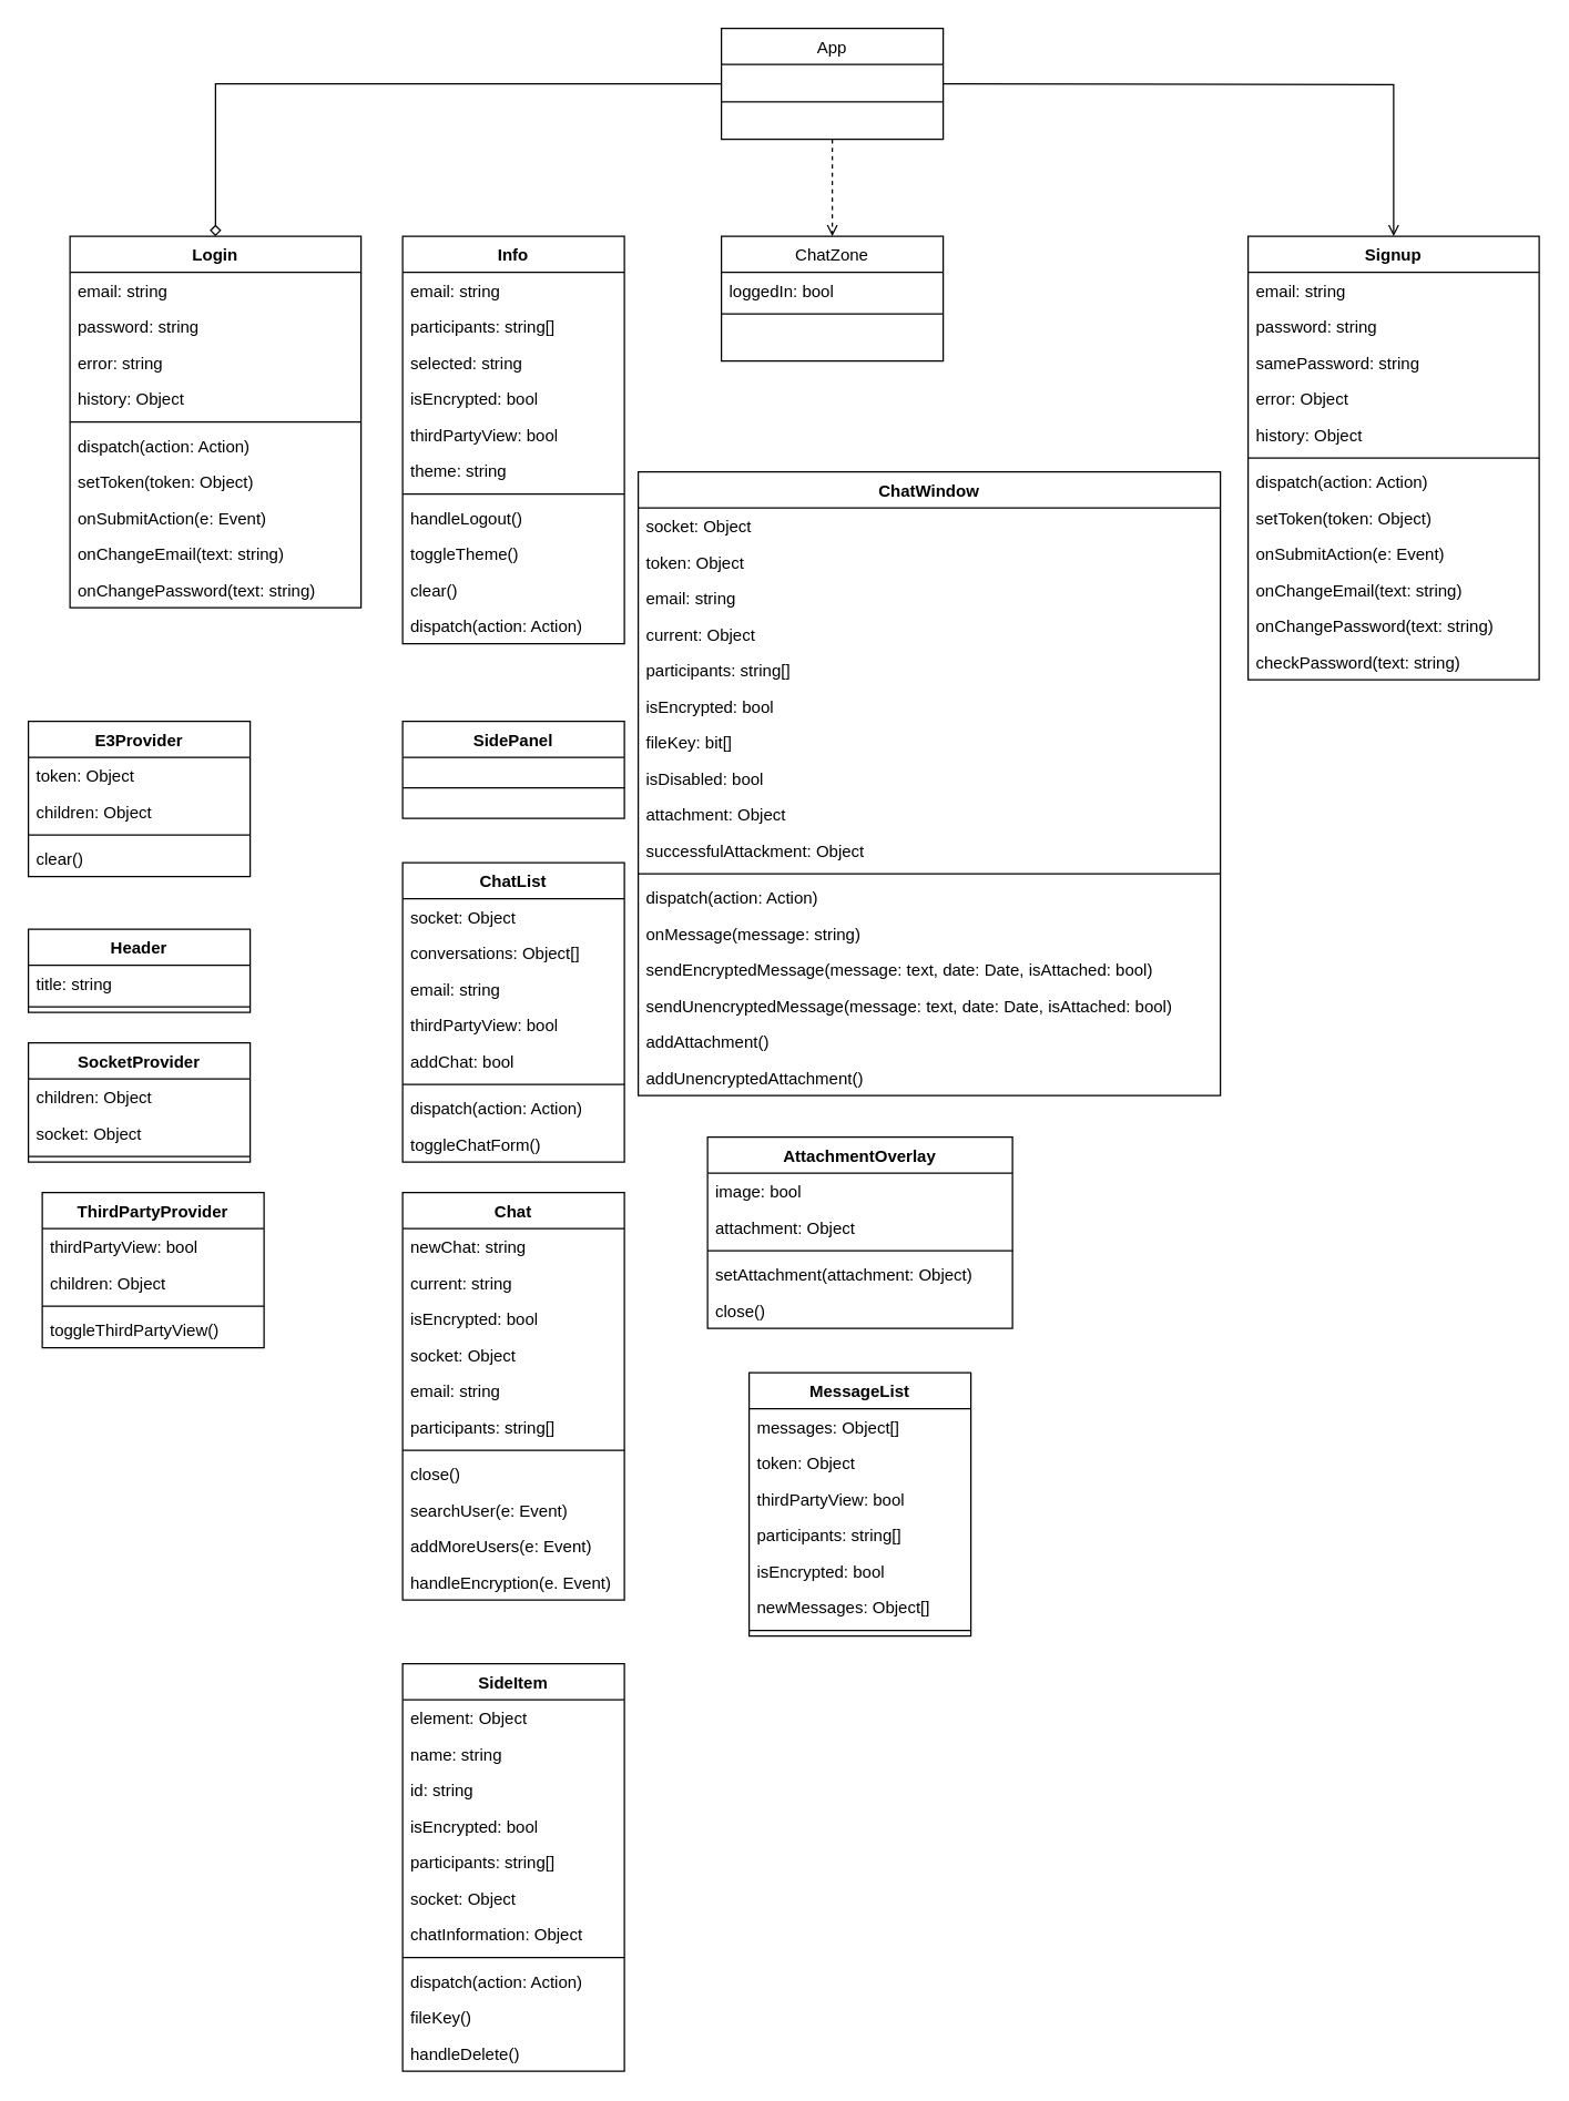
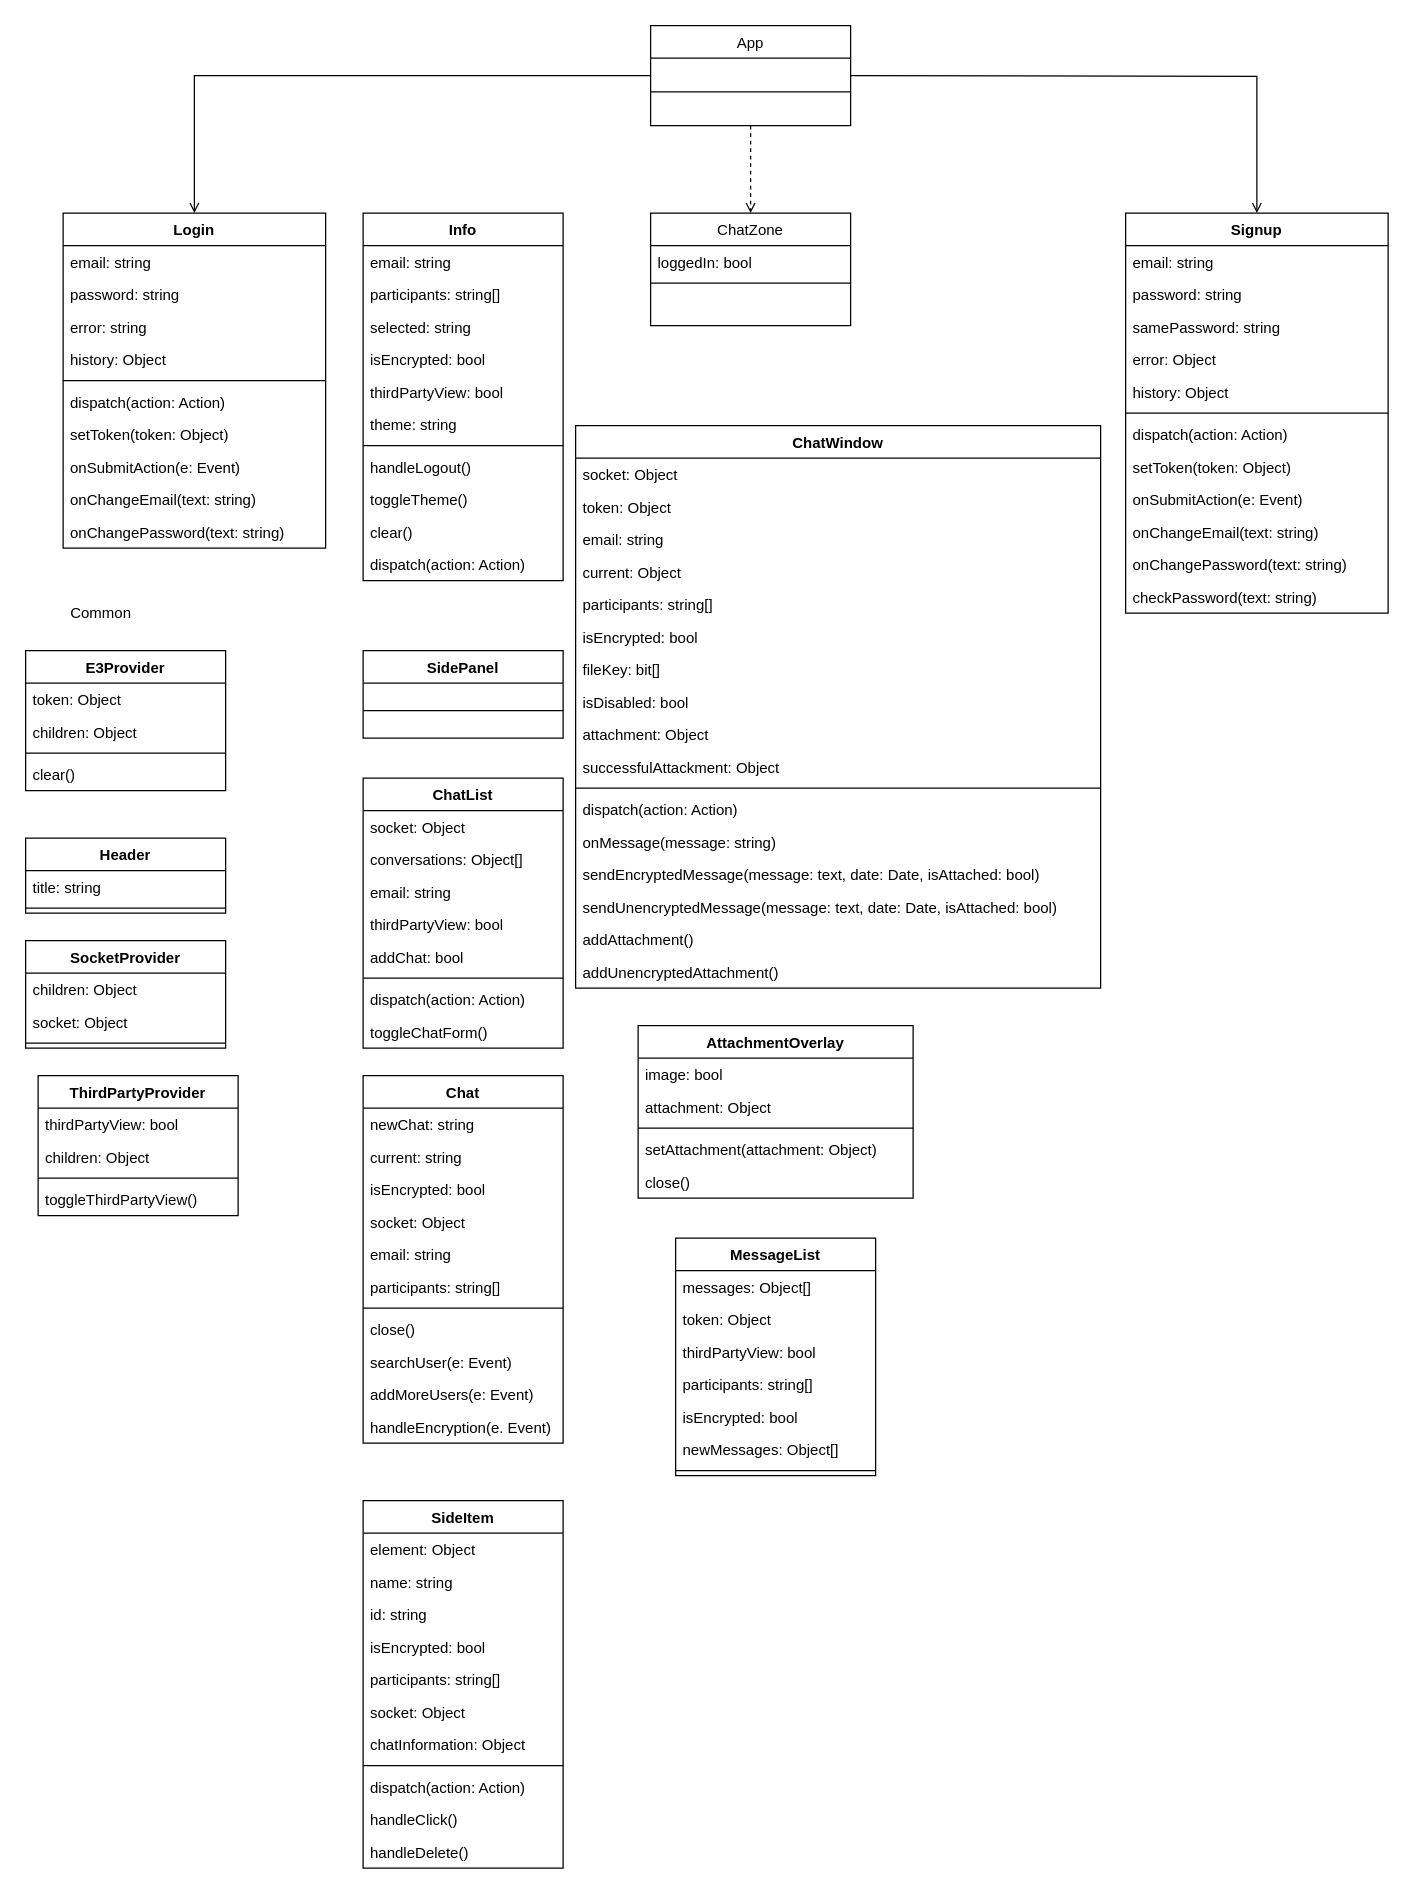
- <mxCell id="32" value="" style="endArrow=diamond;html=1;edgeStyle=orthogonalEdgeStyle;exitX=0;exitY=0.5;exitDx=0;exitDy=0;rounded=0;endFill=0;entryX=0.5;entryY=0;entryDx=0;entryDy=0;" edge="1" parent="1" source="2" target="8"><mxGeometry relative="1" as="geometry"><mxPoint x="330" y="59.5" as="sourcePoint" /><mxPoint x="480" y="160" as="targetPoint" /></mxGeometry></mxCell>
+ <mxCell id="32" value="" style="endArrow=open;html=1;edgeStyle=orthogonalEdgeStyle;exitX=0;exitY=0.5;exitDx=0;exitDy=0;rounded=0;endFill=0;entryX=0.5;entryY=0;entryDx=0;entryDy=0;" edge="1" parent="1" source="2" target="8"><mxGeometry relative="1" as="geometry"><mxPoint x="330" y="59.5" as="sourcePoint" /><mxPoint x="480" y="160" as="targetPoint" /></mxGeometry></mxCell>
+ <mxCell id="54" value="Common" style="text;html=1;align=center;verticalAlign=middle;resizable=0;points=[];autosize=1;strokeColor=none;" vertex="1" parent="1"><mxGeometry x="50" y="480" width="60" height="20" as="geometry" /></mxCell>
- <mxCell id="97" value="fileKey()" style="text;strokeColor=none;fillColor=none;align=left;verticalAlign=top;spacingLeft=4;spacingRight=4;overflow=hidden;rotatable=0;points=[[0,0.5],[1,0.5]];portConstraint=eastwest;" vertex="1" parent="87"><mxGeometry y="242" width="160" height="26" as="geometry" /></mxCell>
+ <mxCell id="97" value="handleClick()" style="text;strokeColor=none;fillColor=none;align=left;verticalAlign=top;spacingLeft=4;spacingRight=4;overflow=hidden;rotatable=0;points=[[0,0.5],[1,0.5]];portConstraint=eastwest;" vertex="1" parent="87"><mxGeometry y="242" width="160" height="26" as="geometry" /></mxCell>
